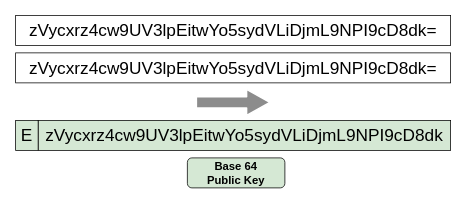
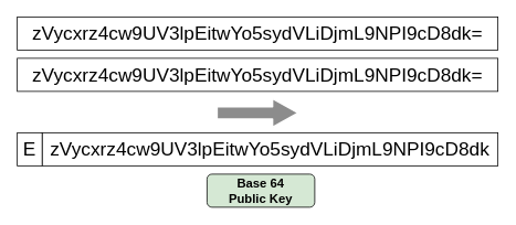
- <mxCell id="7" value="&lt;font style=&quot;font-size: 23px;&quot;&gt;E&lt;/font&gt;" style="rounded=0;whiteSpace=wrap;html=1;fillColor=#d5e8d4;" parent="5" vertex="1"><mxGeometry width="30" height="40" as="geometry" /></mxCell>
+ <mxCell id="7" value="&lt;font style=&quot;font-size: 23px;&quot;&gt;E&lt;/font&gt;" style="rounded=0;whiteSpace=wrap;html=1;" parent="5" vertex="1"><mxGeometry width="30" height="40" as="geometry" /></mxCell>
- <mxCell id="6" value="&lt;font style=&quot;font-size: 23px;&quot;&gt;zVycxrz4cw9UV3lpEitwYo5sydVLiDjmL9NPI9cD8dk&lt;/font&gt;" style="rounded=0;whiteSpace=wrap;html=1;fillColor=#d5e8d4;" parent="5" vertex="1"><mxGeometry x="30" width="550" height="40" as="geometry" /></mxCell>
+ <mxCell id="6" value="&lt;font style=&quot;font-size: 23px;&quot;&gt;zVycxrz4cw9UV3lpEitwYo5sydVLiDjmL9NPI9cD8dk&lt;/font&gt;" style="rounded=0;whiteSpace=wrap;html=1;" parent="5" vertex="1"><mxGeometry x="30" width="550" height="40" as="geometry" /></mxCell>
